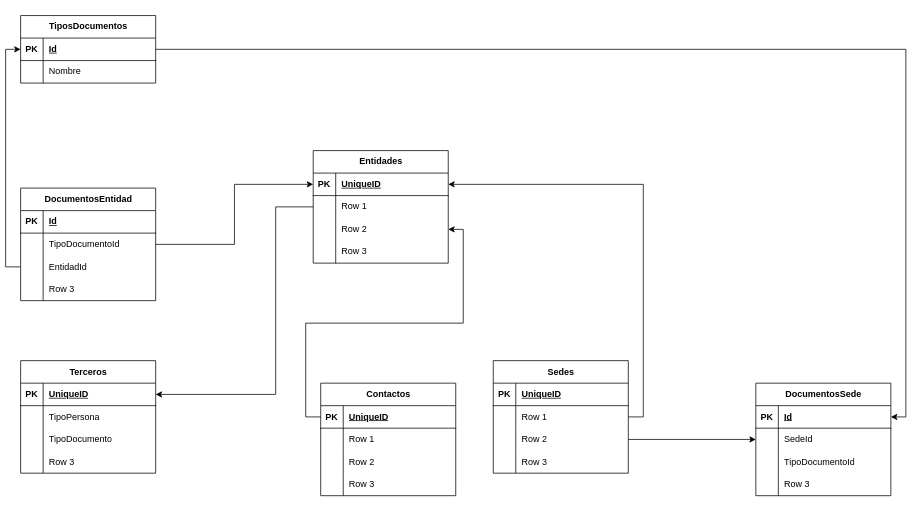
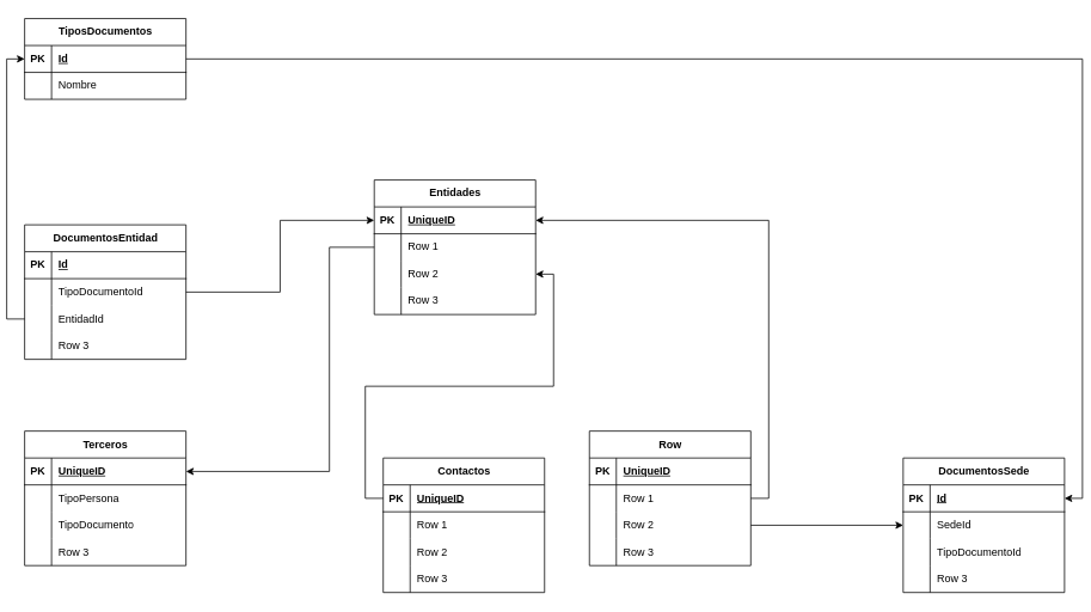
- <mxCell id="55" value="Sedes" style="shape=table;startSize=30;container=1;collapsible=1;childLayout=tableLayout;fixedRows=1;rowLines=0;fontStyle=1;align=center;resizeLast=1;html=1;" vertex="1" parent="1"><mxGeometry x="650" y="480" width="180" height="150" as="geometry" /></mxCell>
+ <mxCell id="55" value="Row" style="shape=table;startSize=30;container=1;collapsible=1;childLayout=tableLayout;fixedRows=1;rowLines=0;fontStyle=1;align=center;resizeLast=1;html=1;" vertex="1" parent="1"><mxGeometry x="650" y="480" width="180" height="150" as="geometry" /></mxCell>
